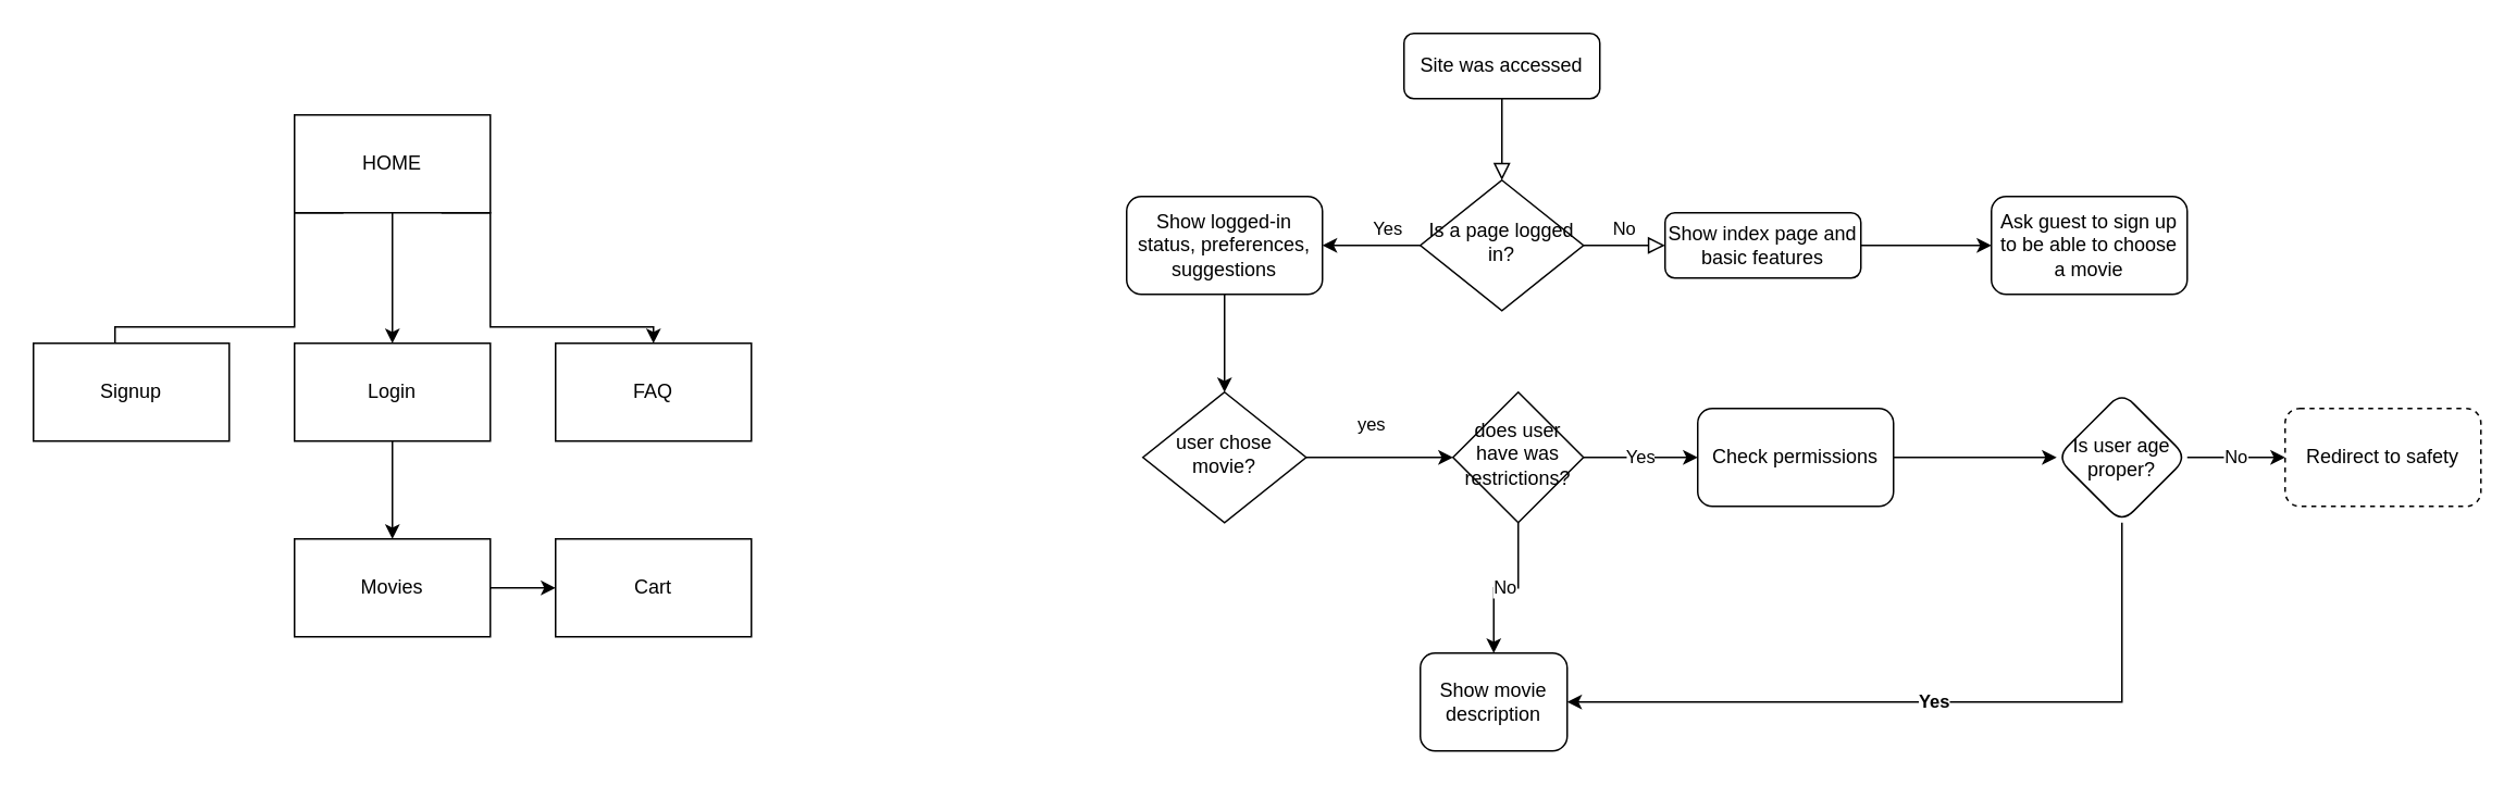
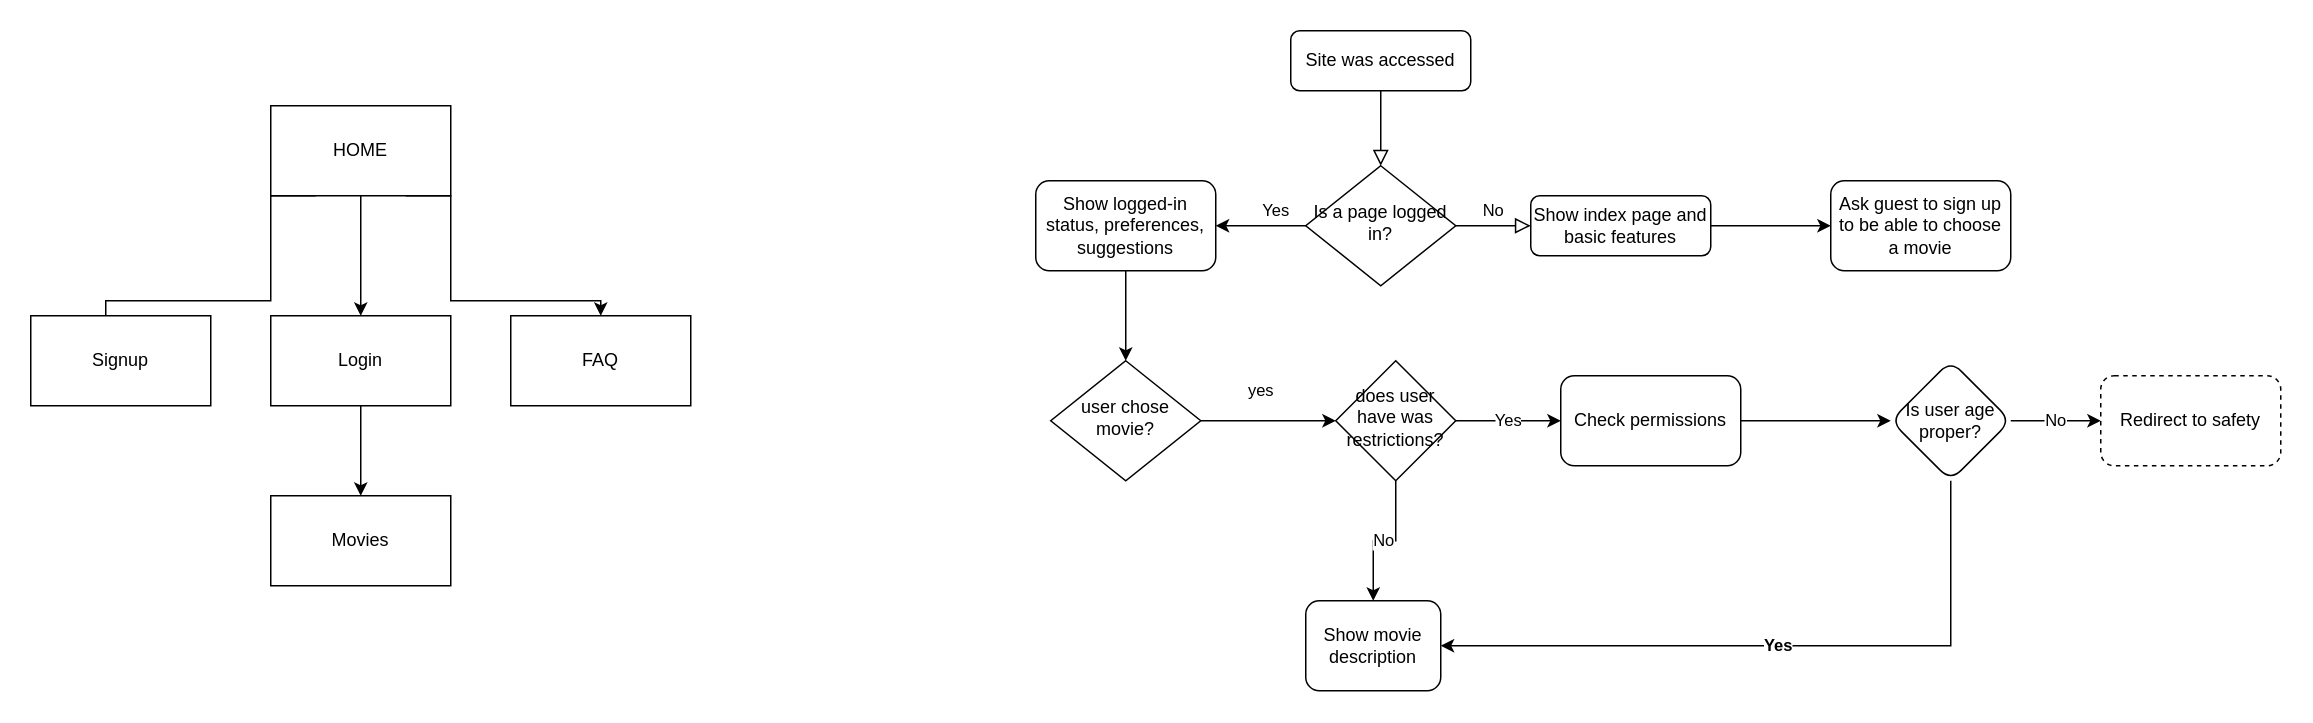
- <mxCell id="31" value="" style="edgeStyle=orthogonalEdgeStyle;rounded=0;orthogonalLoop=1;jettySize=auto;html=1;" edge="1" parent="1" source="32" target="33"><mxGeometry relative="1" as="geometry" /></mxCell>
- <mxCell id="33" value="Cart" style="rounded=0;whiteSpace=wrap;html=1;" vertex="1" parent="1"><mxGeometry x="340" y="330" width="120" height="60" as="geometry" /></mxCell>
